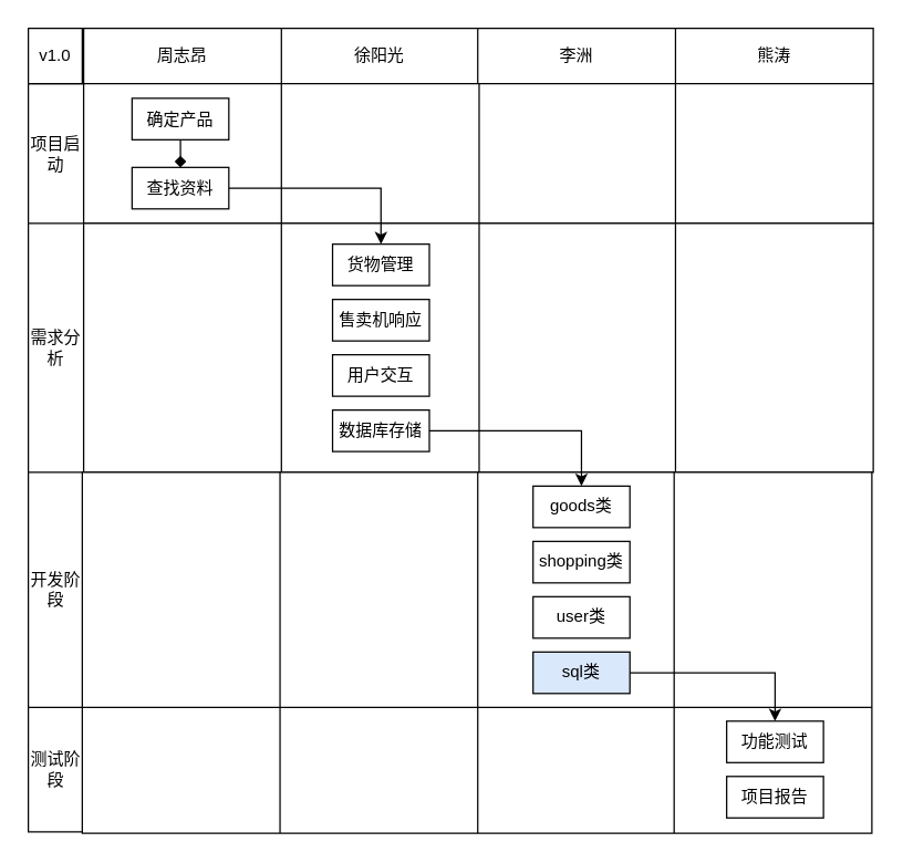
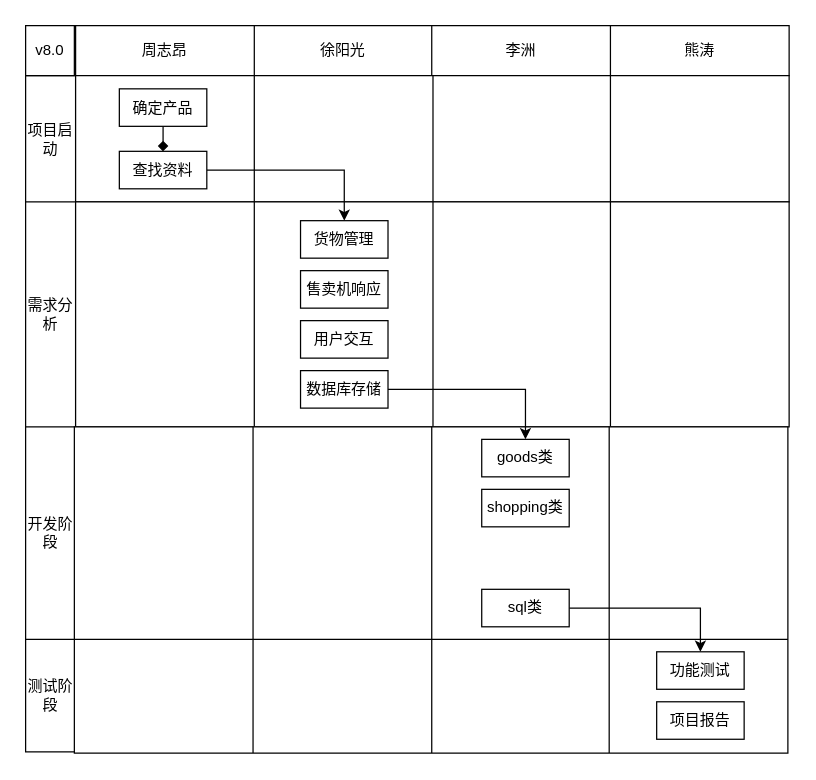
- <mxCell id="59" value="v1.0" style="shape=partialRectangle;html=1;whiteSpace=wrap;connectable=0;strokeColor=inherit;overflow=hidden;fillColor=none;top=0;left=0;bottom=0;right=0;pointerEvents=1;" vertex="1" parent="58"><mxGeometry width="39" height="40" as="geometry"><mxRectangle width="39" height="40" as="alternateBounds" /></mxGeometry></mxCell>
+ <mxCell id="59" value="v8.0" style="shape=partialRectangle;html=1;whiteSpace=wrap;connectable=0;strokeColor=inherit;overflow=hidden;fillColor=none;top=0;left=0;bottom=0;right=0;pointerEvents=1;" vertex="1" parent="58"><mxGeometry width="39" height="40" as="geometry"><mxRectangle width="39" height="40" as="alternateBounds" /></mxGeometry></mxCell>
- <mxCell id="52" value="user类" style="whiteSpace=wrap;html=1;rounded=0;" vertex="1" parent="1"><mxGeometry x="385" y="431" width="70" height="30" as="geometry" /></mxCell>
- <mxCell id="54" value="sql类" style="whiteSpace=wrap;html=1;rounded=0;fillColor=#dae8fc;" vertex="1" parent="1"><mxGeometry x="385" y="471" width="70" height="30" as="geometry" /></mxCell>
+ <mxCell id="54" value="sql类" style="whiteSpace=wrap;html=1;rounded=0;" vertex="1" parent="1"><mxGeometry x="385" y="471" width="70" height="30" as="geometry" /></mxCell>
